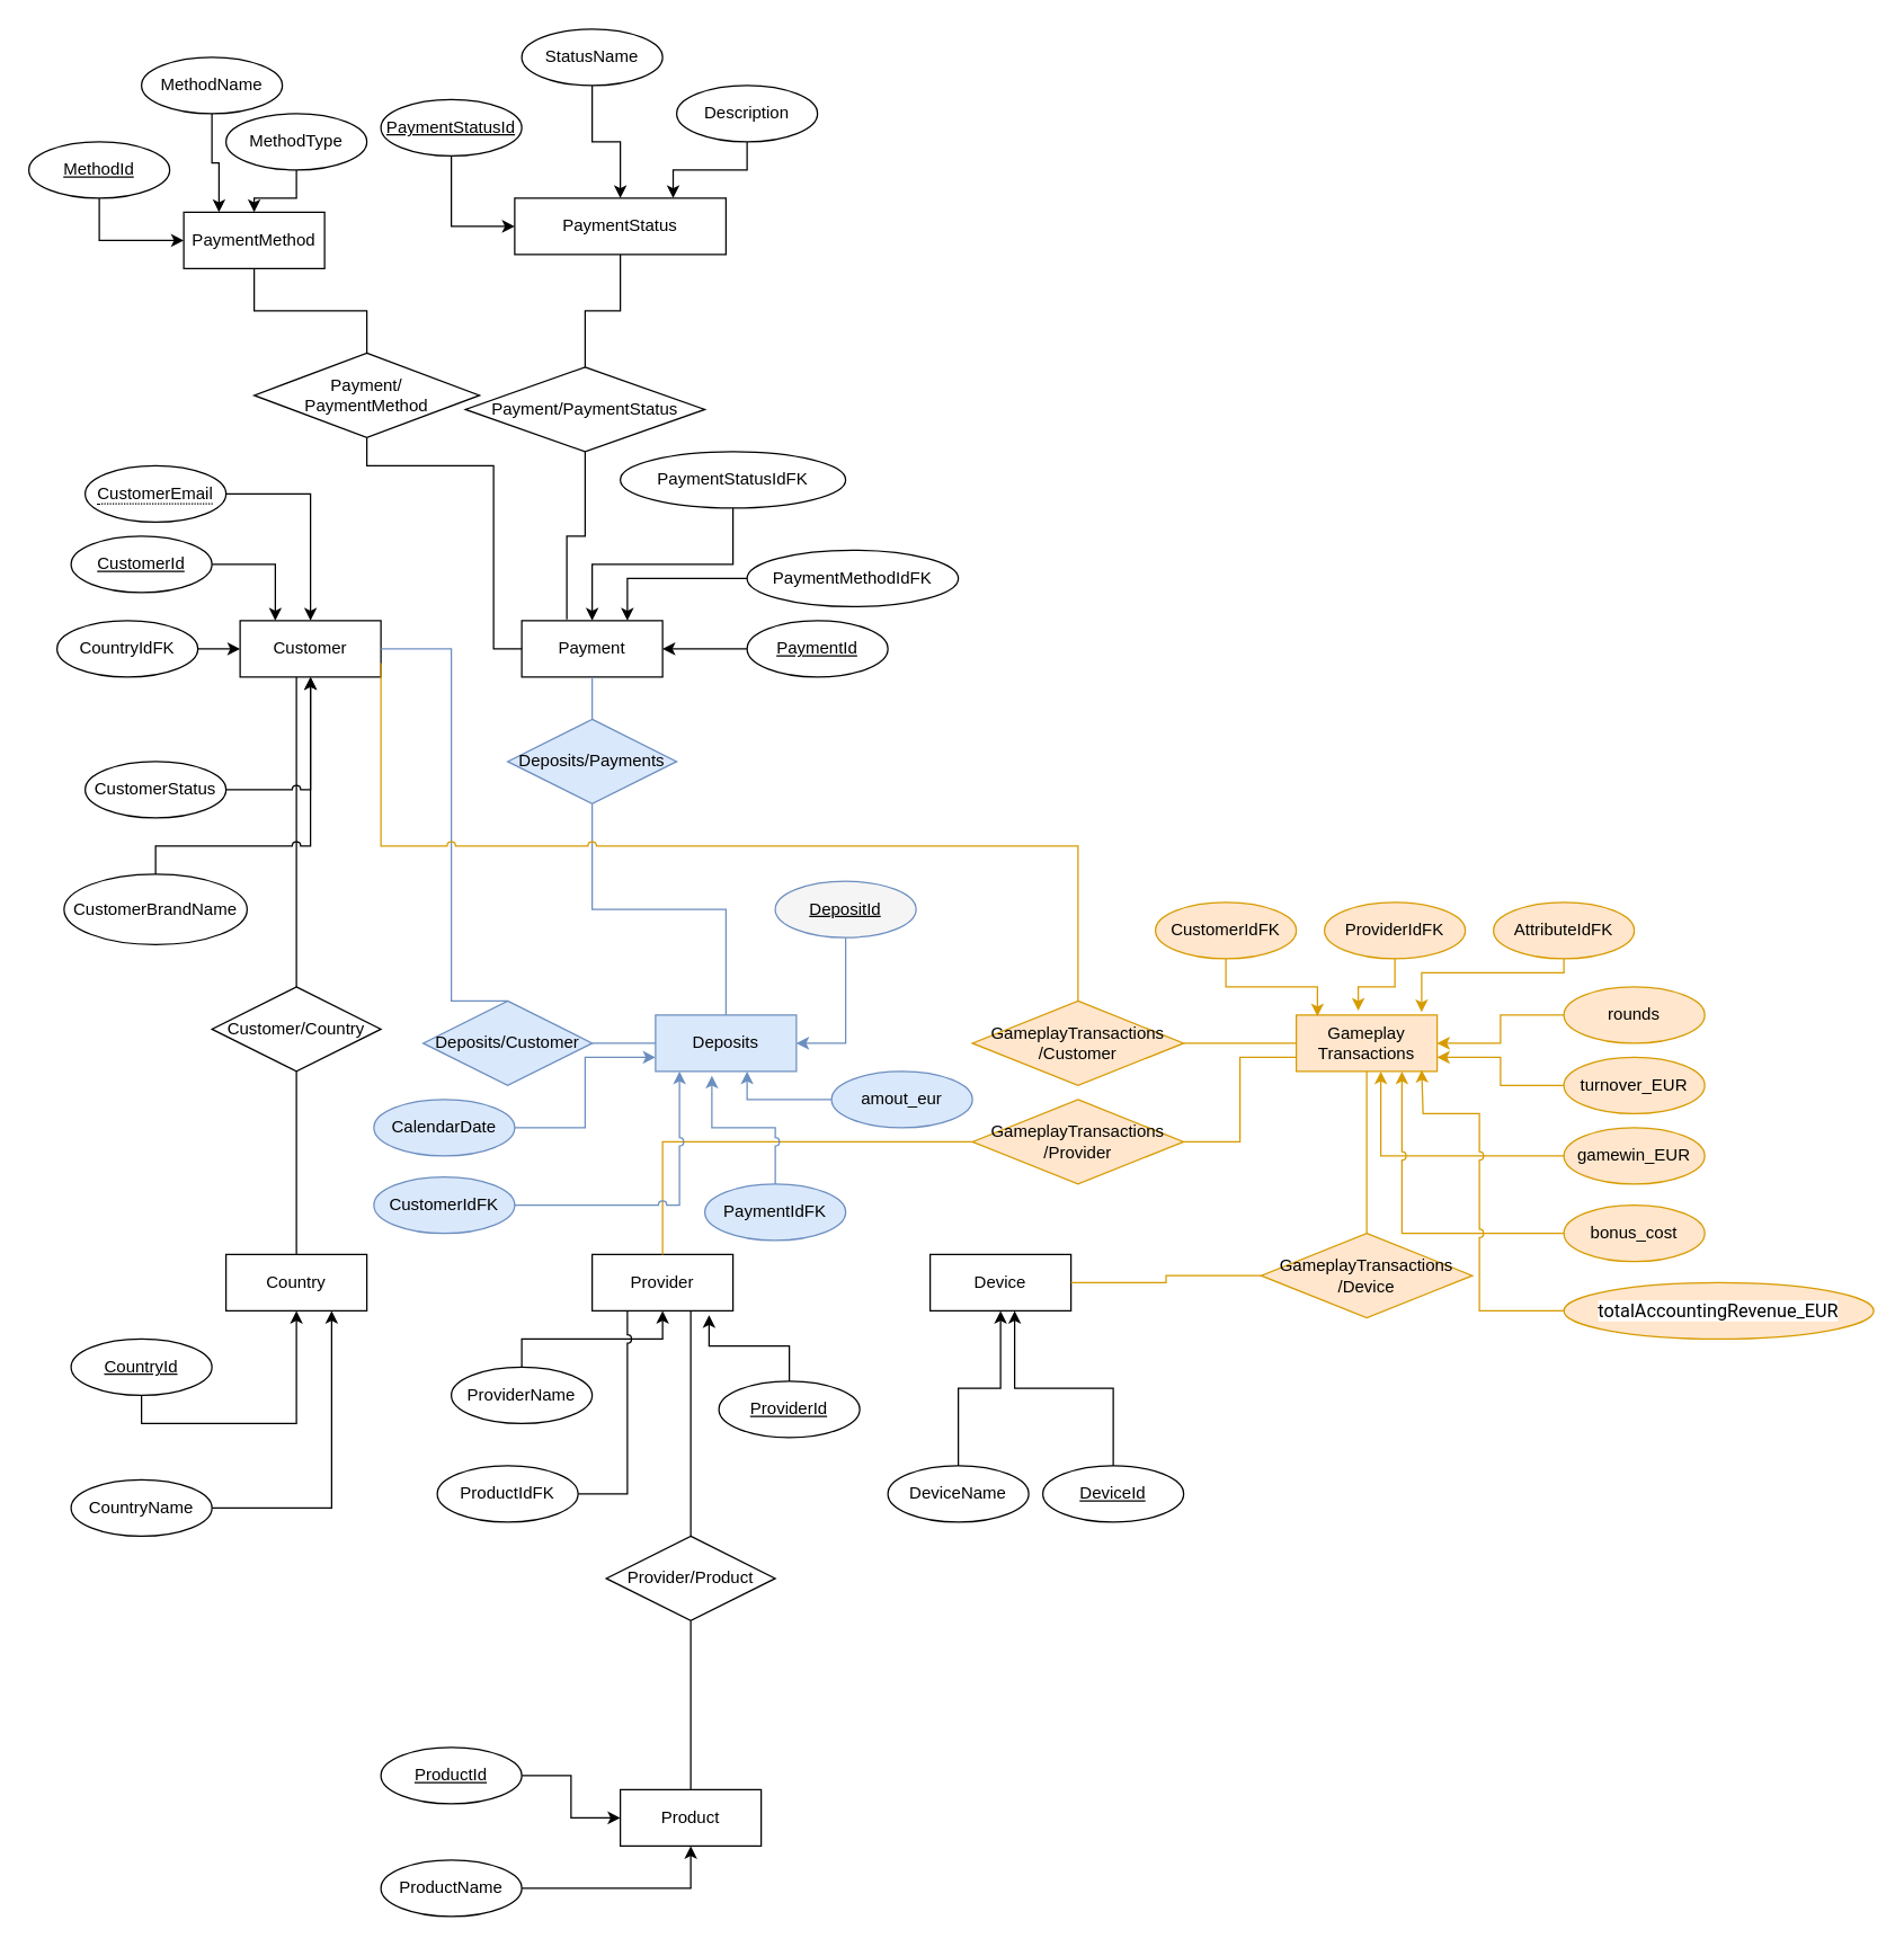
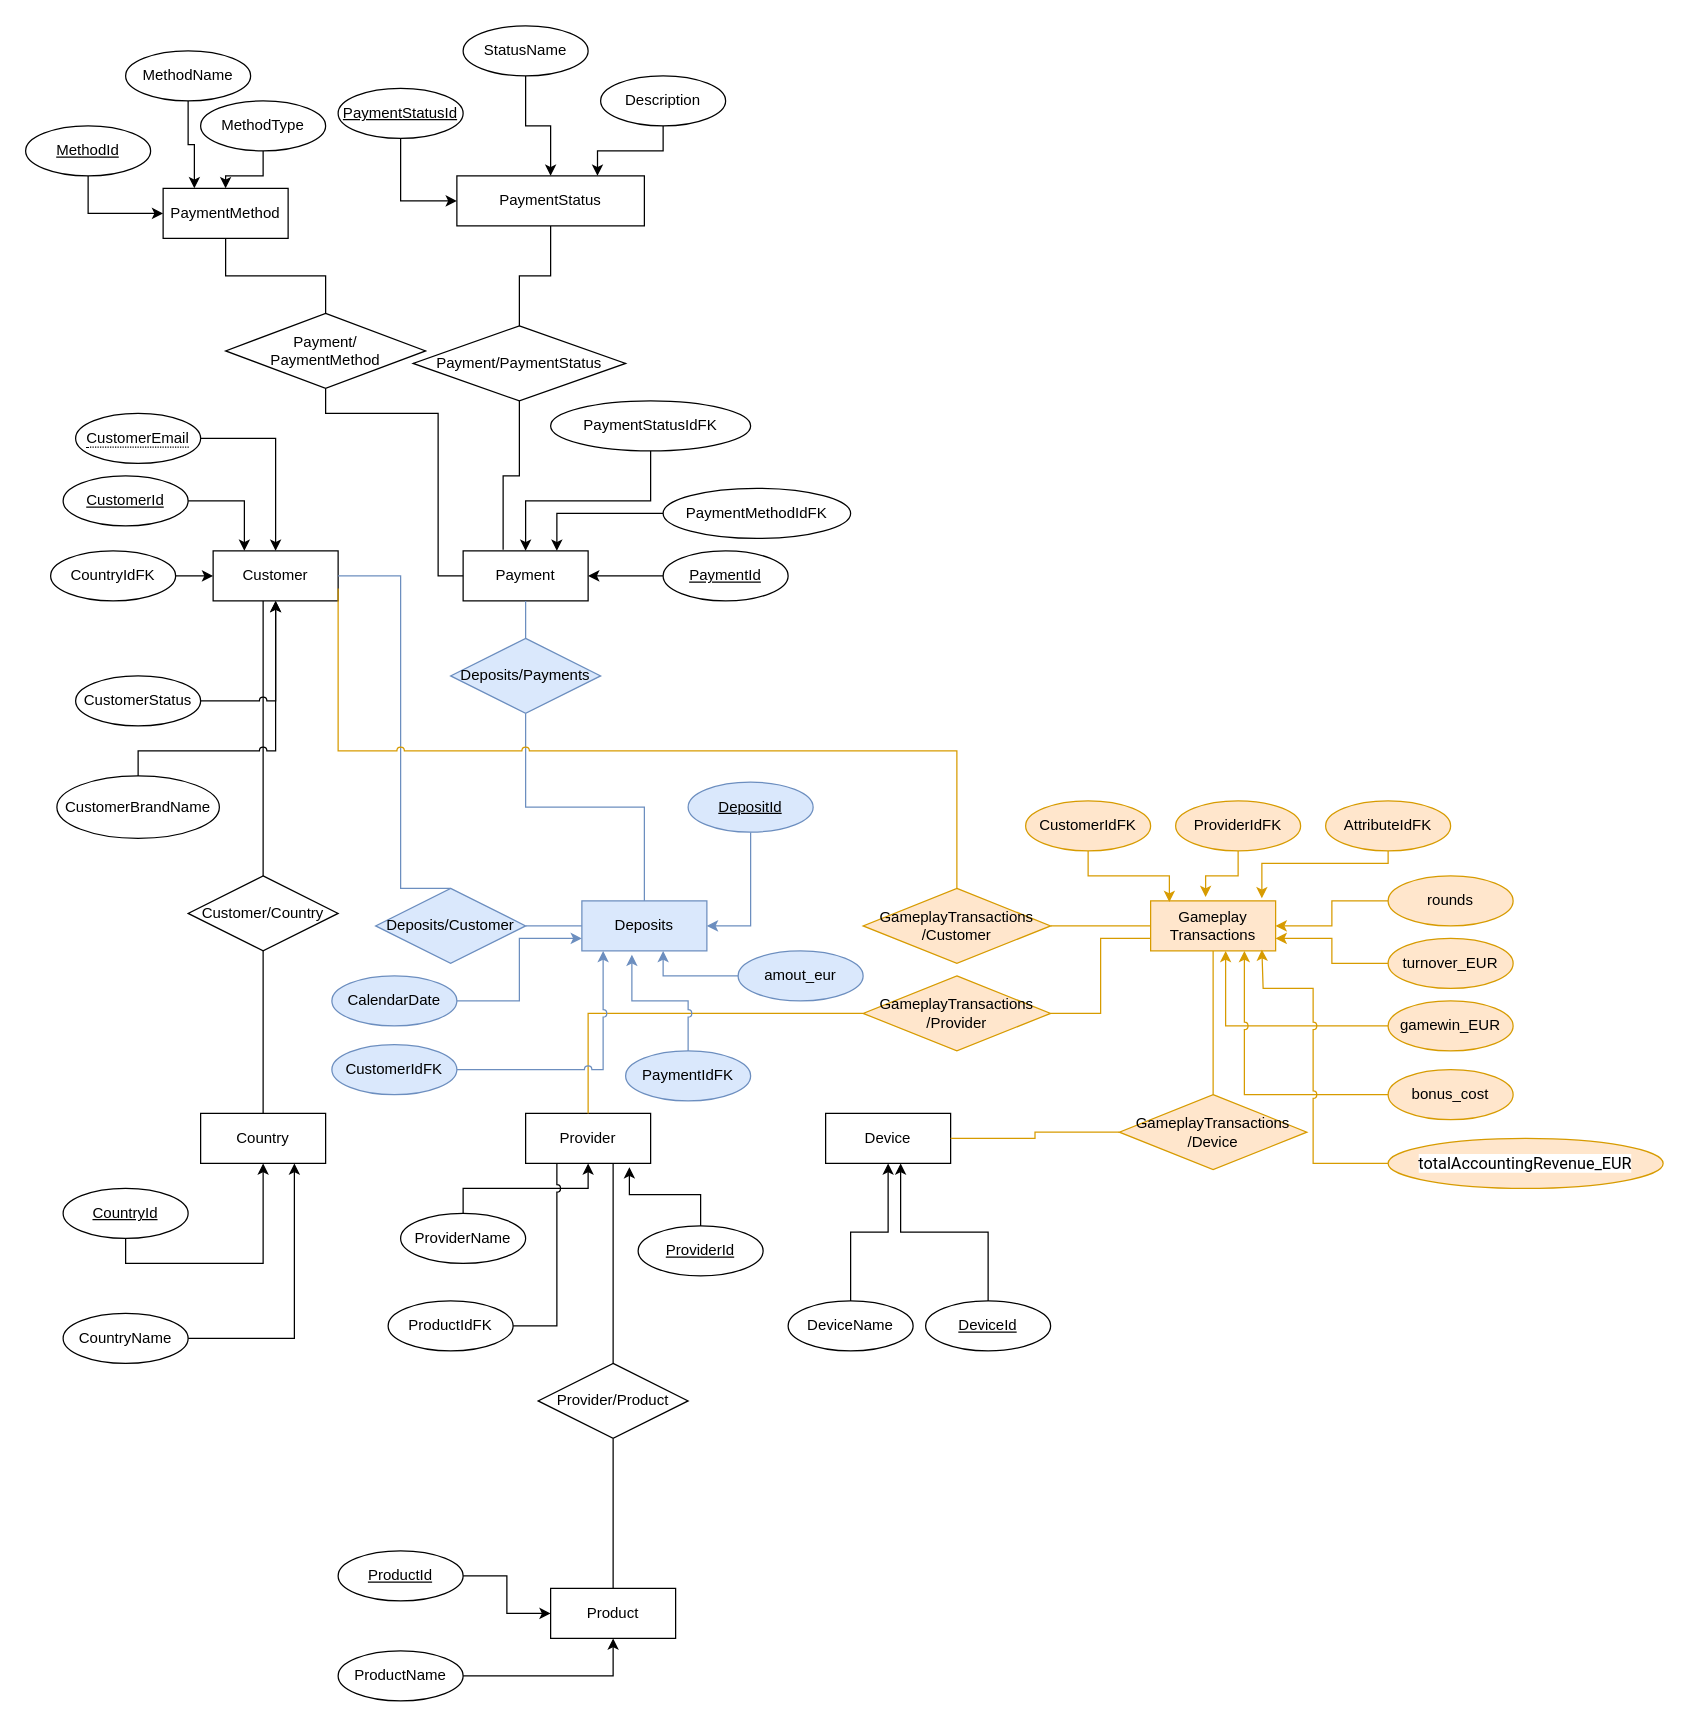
- <mxCell id="92" value="DepositId" style="ellipse;whiteSpace=wrap;html=1;align=center;fontStyle=4;fillColor=#f5f5f5;strokeColor=#6c8ebf;" vertex="1" parent="1"><mxGeometry x="550" y="625" width="100" height="40" as="geometry" /></mxCell>
+ <mxCell id="92" value="DepositId" style="ellipse;whiteSpace=wrap;html=1;align=center;fontStyle=4;fillColor=#dae8fc;strokeColor=#6c8ebf;" vertex="1" parent="1"><mxGeometry x="550" y="625" width="100" height="40" as="geometry" /></mxCell>
